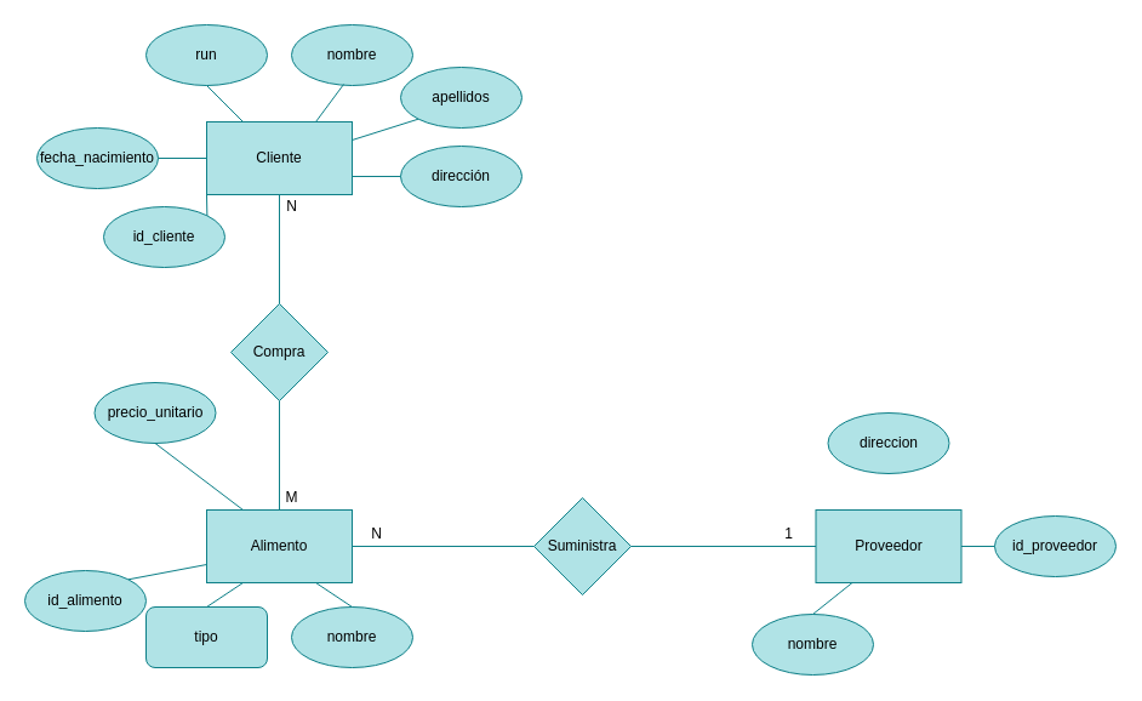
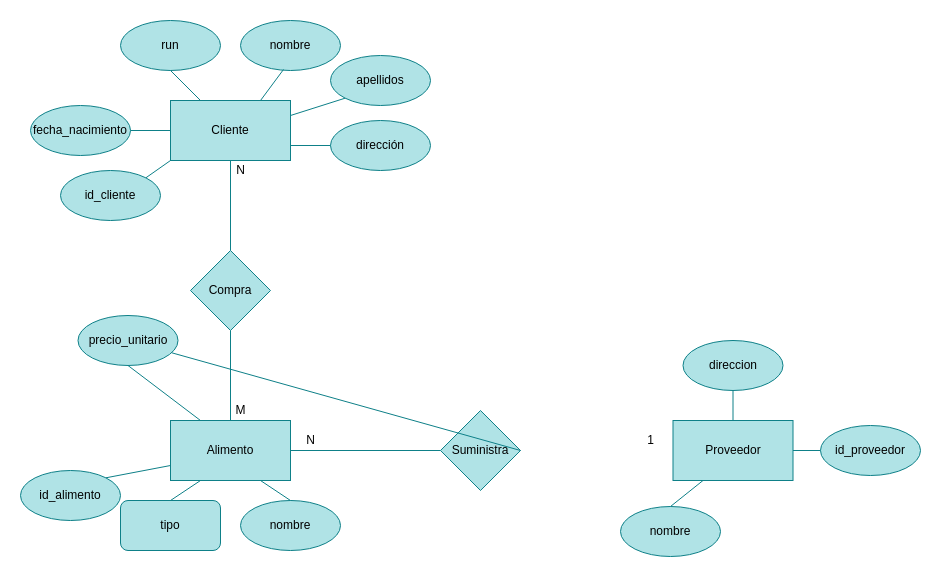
- <mxCell id="37" value="&lt;font color=&quot;#000000&quot;&gt;id_cliente&lt;/font&gt;" style="ellipse;whiteSpace=wrap;html=1;fillColor=#b0e3e6;strokeColor=#0e8088;" vertex="1" parent="1"><mxGeometry x="85" y="170" width="100" height="50" as="geometry" /></mxCell>
+ <mxCell id="37" value="&lt;font color=&quot;#000000&quot;&gt;id_cliente&lt;/font&gt;" style="ellipse;whiteSpace=wrap;html=1;fillColor=#b0e3e6;strokeColor=#0e8088;" vertex="1" parent="1"><mxGeometry x="60" y="170" width="100" height="50" as="geometry" /></mxCell>
+ <mxCell id="28" value="" style="endArrow=none;html=1;fontColor=#000000;fillColor=#b0e3e6;strokeColor=#0e8088;entryX=0.5;entryY=1;entryDx=0;entryDy=0;exitX=0.5;exitY=0;exitDx=0;exitDy=0;" edge="1" parent="1" source="25" target="31"><mxGeometry width="50" height="50" relative="1" as="geometry"><mxPoint x="660" y="326" as="sourcePoint" /><mxPoint x="635" y="446" as="targetPoint" /></mxGeometry></mxCell>
- <mxCell id="34" value="" style="endArrow=none;html=1;fontColor=#000000;fillColor=#b0e3e6;strokeColor=#0e8088;entryX=0;entryY=0.5;entryDx=0;entryDy=0;exitX=1;exitY=0.5;exitDx=0;exitDy=0;" edge="1" parent="1" source="32" target="25"><mxGeometry width="50" height="50" relative="1" as="geometry"><mxPoint x="360" y="519" as="sourcePoint" /><mxPoint x="510" y="519" as="targetPoint" /></mxGeometry></mxCell>
+ <mxCell id="34" value="" style="endArrow=none;html=1;fontColor=#000000;fillColor=#b0e3e6;strokeColor=#0e8088;exitX=1;exitY=0.5;exitDx=0;exitDy=0;" edge="1" parent="1" source="32" target="15"><mxGeometry width="50" height="50" relative="1" as="geometry"><mxPoint x="360" y="519" as="sourcePoint" /><mxPoint x="510" y="519" as="targetPoint" /></mxGeometry></mxCell>
